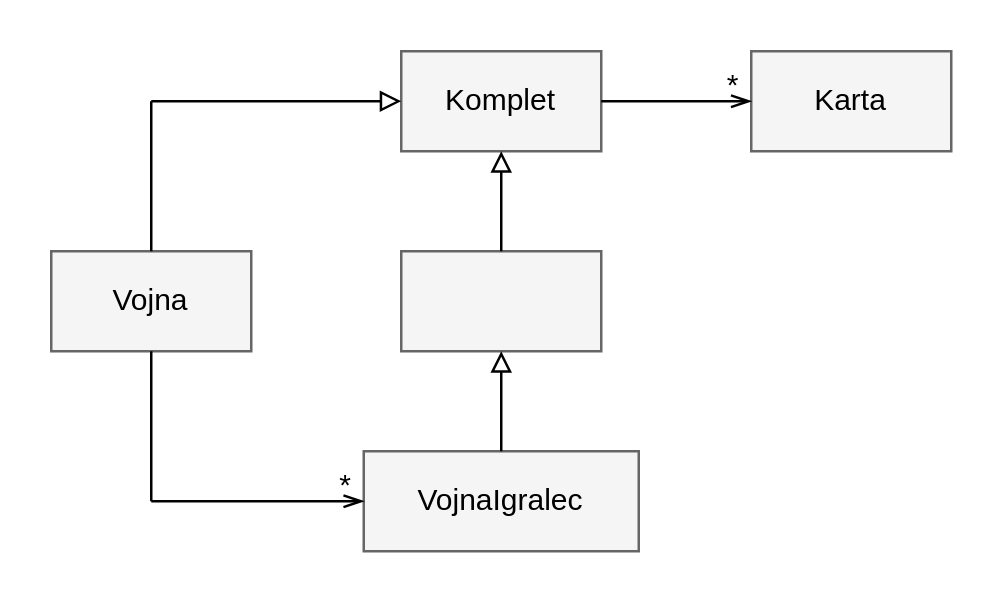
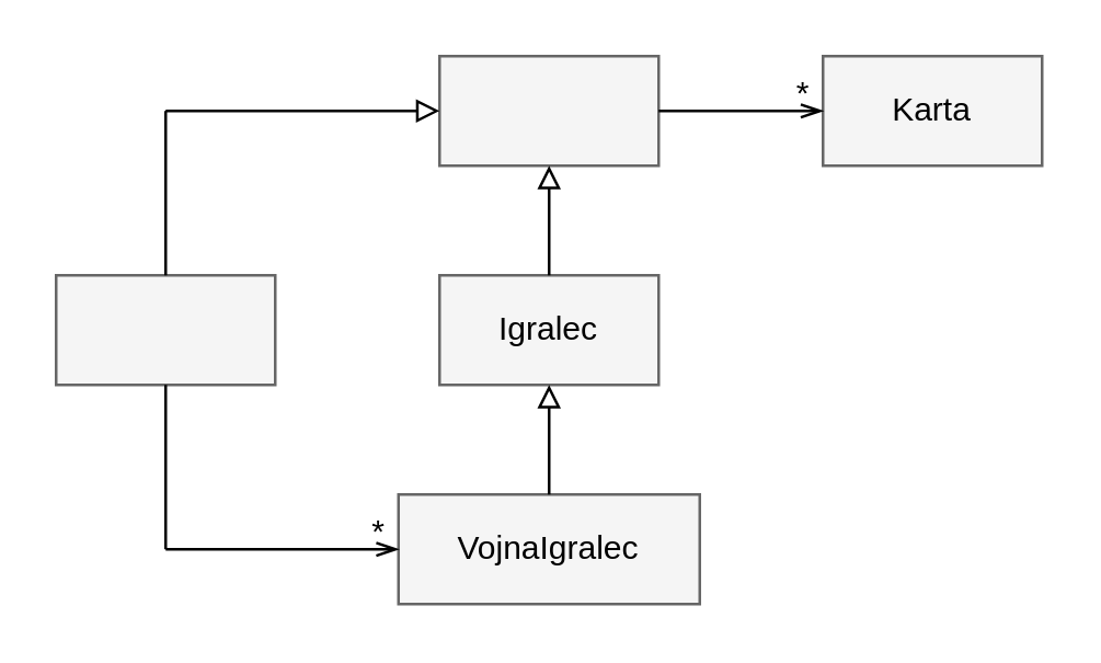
- <mxCell id="5" value="Komplet" style="text;html=1;strokeColor=none;fillColor=none;align=center;verticalAlign=middle;whiteSpace=wrap;" parent="3" vertex="1"><mxGeometry x="10" y="10" width="60" height="20" as="geometry" /></mxCell>
- <mxCell id="18" value="Vojna" style="text;html=1;strokeColor=none;fillColor=none;align=center;verticalAlign=middle;whiteSpace=wrap;" parent="2" vertex="1"><mxGeometry y="90" width="80" height="20" as="geometry" /></mxCell>
+ <mxCell id="7" value="Igralec" style="text;html=1;strokeColor=none;fillColor=none;align=center;verticalAlign=middle;whiteSpace=wrap;" parent="3" vertex="1"><mxGeometry x="10" y="90" width="60" height="20" as="geometry" /></mxCell>
